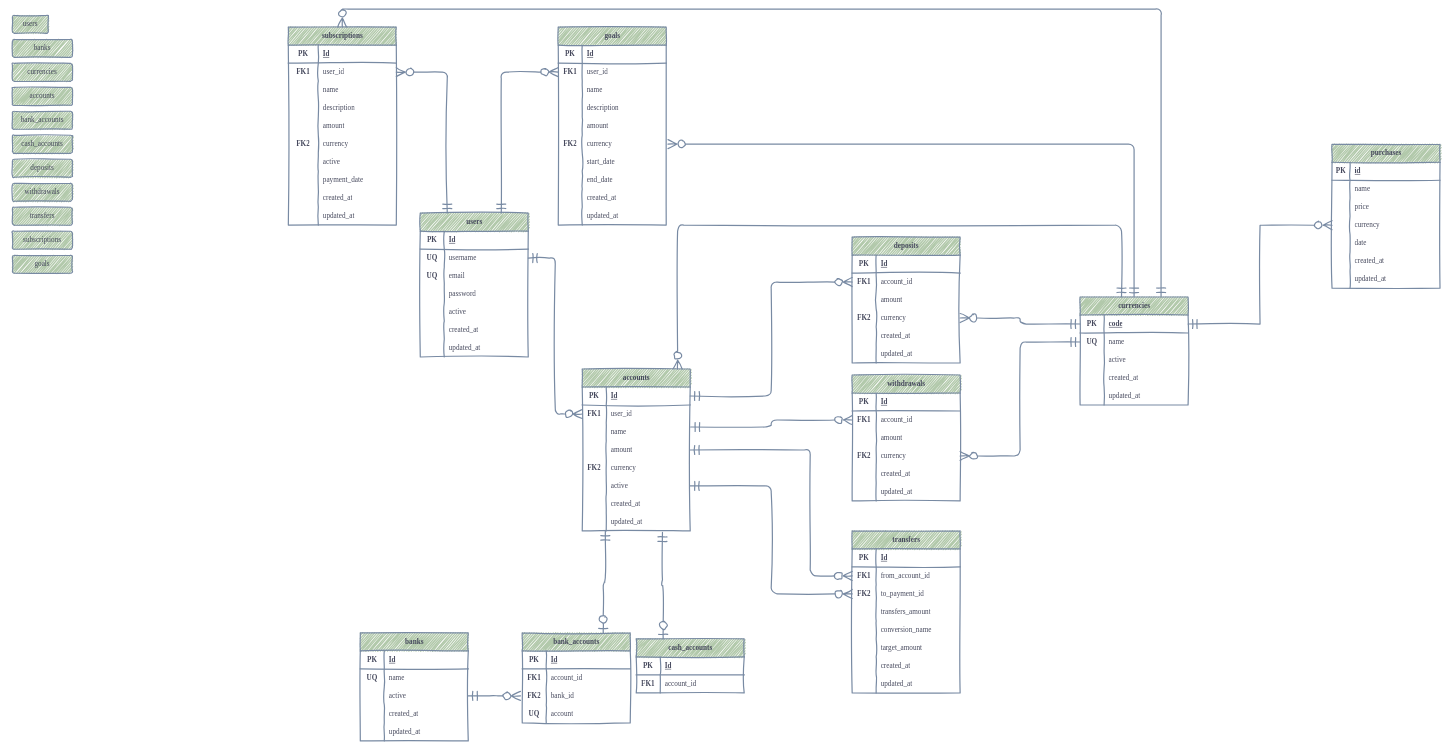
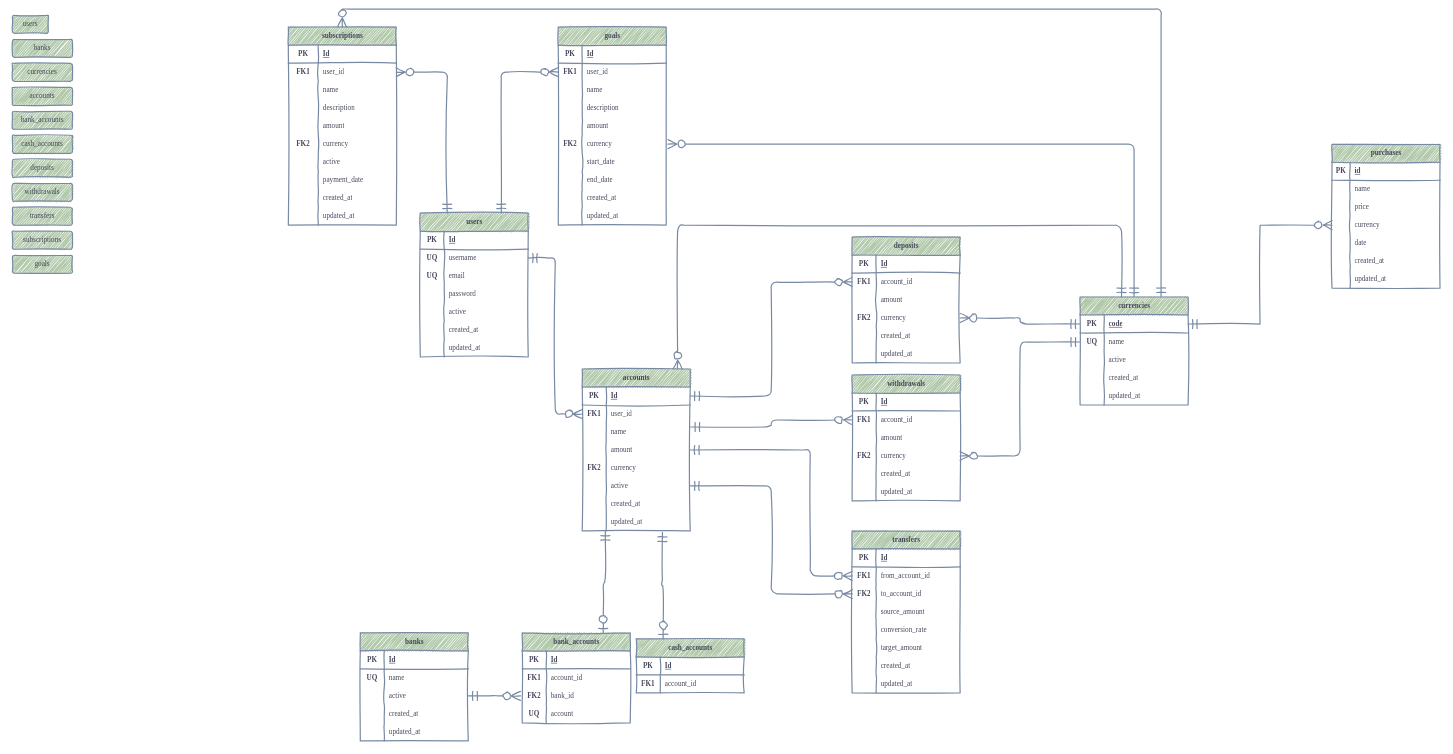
- <mxCell id="219" value="to_payment_id" style="shape=partialRectangle;connectable=0;fillColor=none;top=0;left=0;bottom=0;right=0;align=left;spacingLeft=6;overflow=hidden;whiteSpace=wrap;html=1;sketch=1;hachureGap=3;jiggle=1;curveFitting=0.95;fontFamily=Architects Daughter;fontSource=https%3A%2F%2Ffonts.googleapis.com%2Fcss%3Ffamily%3DArchitects%2BDaughter;disableMultiStroke=1;disableMultiStrokeFill=0;fillWeight=2;hachureAngle=-41;simplification=0;dashOffset=-1;sketchStyle=rough;strokeWidth=2;strokeColor=#788AA3;labelBackgroundColor=none;fontColor=#46495D;" parent="217" vertex="1"><mxGeometry x="40" width="140" height="30" as="geometry"><mxRectangle width="140" height="30" as="alternateBounds" /></mxGeometry></mxCell>
+ <mxCell id="219" value="to_account_id" style="shape=partialRectangle;connectable=0;fillColor=none;top=0;left=0;bottom=0;right=0;align=left;spacingLeft=6;overflow=hidden;whiteSpace=wrap;html=1;sketch=1;hachureGap=3;jiggle=1;curveFitting=0.95;fontFamily=Architects Daughter;fontSource=https%3A%2F%2Ffonts.googleapis.com%2Fcss%3Ffamily%3DArchitects%2BDaughter;disableMultiStroke=1;disableMultiStrokeFill=0;fillWeight=2;hachureAngle=-41;simplification=0;dashOffset=-1;sketchStyle=rough;strokeWidth=2;strokeColor=#788AA3;labelBackgroundColor=none;fontColor=#46495D;" parent="217" vertex="1"><mxGeometry x="40" width="140" height="30" as="geometry"><mxRectangle width="140" height="30" as="alternateBounds" /></mxGeometry></mxCell>
- <mxCell id="222" value="transfers_amount" style="shape=partialRectangle;connectable=0;fillColor=none;top=0;left=0;bottom=0;right=0;align=left;spacingLeft=6;overflow=hidden;whiteSpace=wrap;html=1;sketch=1;hachureGap=3;jiggle=1;curveFitting=0.95;fontFamily=Architects Daughter;fontSource=https%3A%2F%2Ffonts.googleapis.com%2Fcss%3Ffamily%3DArchitects%2BDaughter;disableMultiStroke=1;disableMultiStrokeFill=0;fillWeight=2;hachureAngle=-41;simplification=0;dashOffset=-1;sketchStyle=rough;strokeWidth=2;strokeColor=#788AA3;labelBackgroundColor=none;fontColor=#46495D;" parent="220" vertex="1"><mxGeometry x="40" width="140" height="30" as="geometry"><mxRectangle width="140" height="30" as="alternateBounds" /></mxGeometry></mxCell>
+ <mxCell id="222" value="source_amount" style="shape=partialRectangle;connectable=0;fillColor=none;top=0;left=0;bottom=0;right=0;align=left;spacingLeft=6;overflow=hidden;whiteSpace=wrap;html=1;sketch=1;hachureGap=3;jiggle=1;curveFitting=0.95;fontFamily=Architects Daughter;fontSource=https%3A%2F%2Ffonts.googleapis.com%2Fcss%3Ffamily%3DArchitects%2BDaughter;disableMultiStroke=1;disableMultiStrokeFill=0;fillWeight=2;hachureAngle=-41;simplification=0;dashOffset=-1;sketchStyle=rough;strokeWidth=2;strokeColor=#788AA3;labelBackgroundColor=none;fontColor=#46495D;" parent="220" vertex="1"><mxGeometry x="40" width="140" height="30" as="geometry"><mxRectangle width="140" height="30" as="alternateBounds" /></mxGeometry></mxCell>
- <mxCell id="225" value="conversion_name" style="shape=partialRectangle;connectable=0;fillColor=none;top=0;left=0;bottom=0;right=0;align=left;spacingLeft=6;overflow=hidden;whiteSpace=wrap;html=1;sketch=1;hachureGap=3;jiggle=1;curveFitting=0.95;fontFamily=Architects Daughter;fontSource=https%3A%2F%2Ffonts.googleapis.com%2Fcss%3Ffamily%3DArchitects%2BDaughter;disableMultiStroke=1;disableMultiStrokeFill=0;fillWeight=2;hachureAngle=-41;simplification=0;dashOffset=-1;sketchStyle=rough;strokeWidth=2;strokeColor=#788AA3;labelBackgroundColor=none;fontColor=#46495D;" parent="223" vertex="1"><mxGeometry x="40" width="140" height="30" as="geometry"><mxRectangle width="140" height="30" as="alternateBounds" /></mxGeometry></mxCell>
+ <mxCell id="225" value="conversion_rate" style="shape=partialRectangle;connectable=0;fillColor=none;top=0;left=0;bottom=0;right=0;align=left;spacingLeft=6;overflow=hidden;whiteSpace=wrap;html=1;sketch=1;hachureGap=3;jiggle=1;curveFitting=0.95;fontFamily=Architects Daughter;fontSource=https%3A%2F%2Ffonts.googleapis.com%2Fcss%3Ffamily%3DArchitects%2BDaughter;disableMultiStroke=1;disableMultiStrokeFill=0;fillWeight=2;hachureAngle=-41;simplification=0;dashOffset=-1;sketchStyle=rough;strokeWidth=2;strokeColor=#788AA3;labelBackgroundColor=none;fontColor=#46495D;" parent="223" vertex="1"><mxGeometry x="40" width="140" height="30" as="geometry"><mxRectangle width="140" height="30" as="alternateBounds" /></mxGeometry></mxCell>
